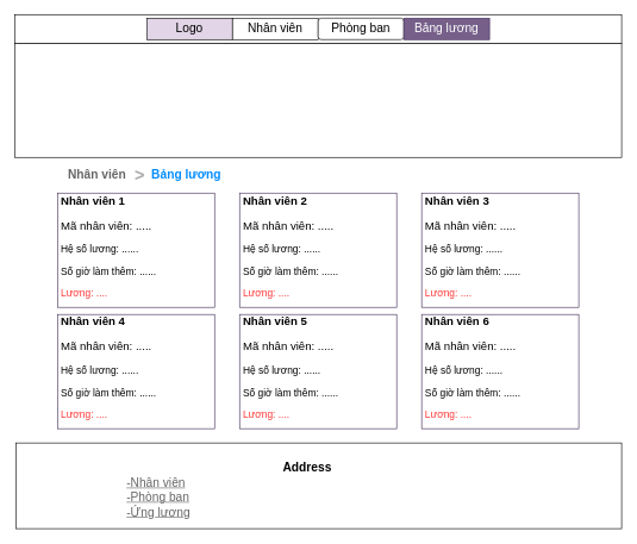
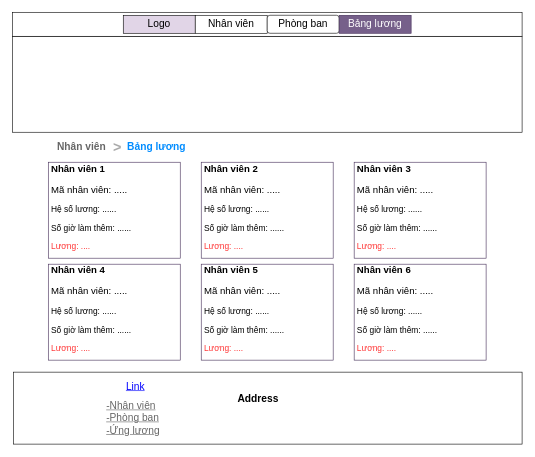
+ <mxCell id="11" value="Link" style="shape=rectangle;strokeColor=none;fillColor=none;linkText=;fontSize=17;fontColor=#0000ff;fontStyle=4;html=1;align=center;" vertex="1" parent="1"><mxGeometry x="150" y="630" width="150" height="30" as="geometry" /></mxCell>
- <mxCell id="13" value="&lt;b&gt;Address&lt;/b&gt;" style="text;html=1;strokeColor=none;fillColor=none;align=center;verticalAlign=middle;whiteSpace=wrap;rounded=0;fontSize=17;" vertex="1" parent="1"><mxGeometry x="400" y="640" width="60" height="30" as="geometry" /></mxCell>
+ <mxCell id="13" value="&lt;b&gt;Address&lt;/b&gt;" style="text;html=1;strokeColor=none;fillColor=none;align=center;verticalAlign=middle;whiteSpace=wrap;rounded=0;fontSize=17;" vertex="1" parent="1"><mxGeometry x="400" y="650" width="60" height="30" as="geometry" /></mxCell>
